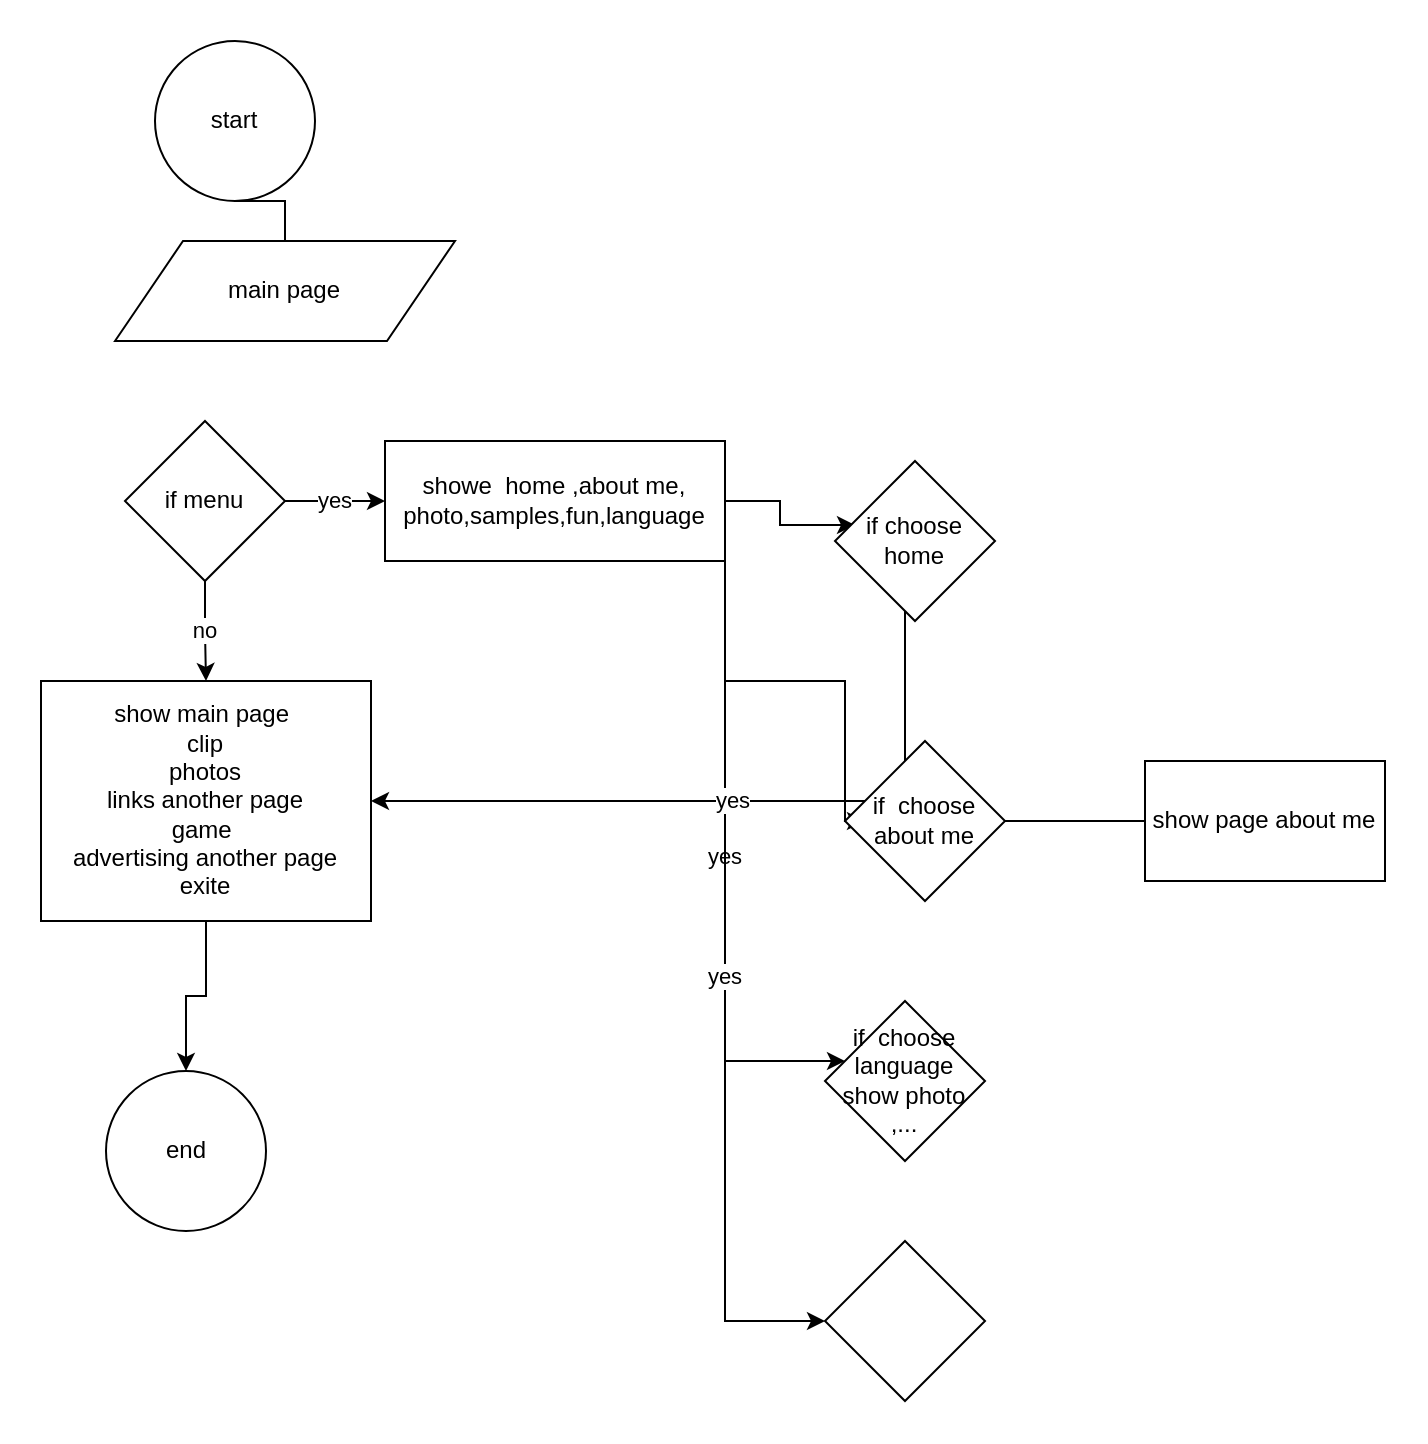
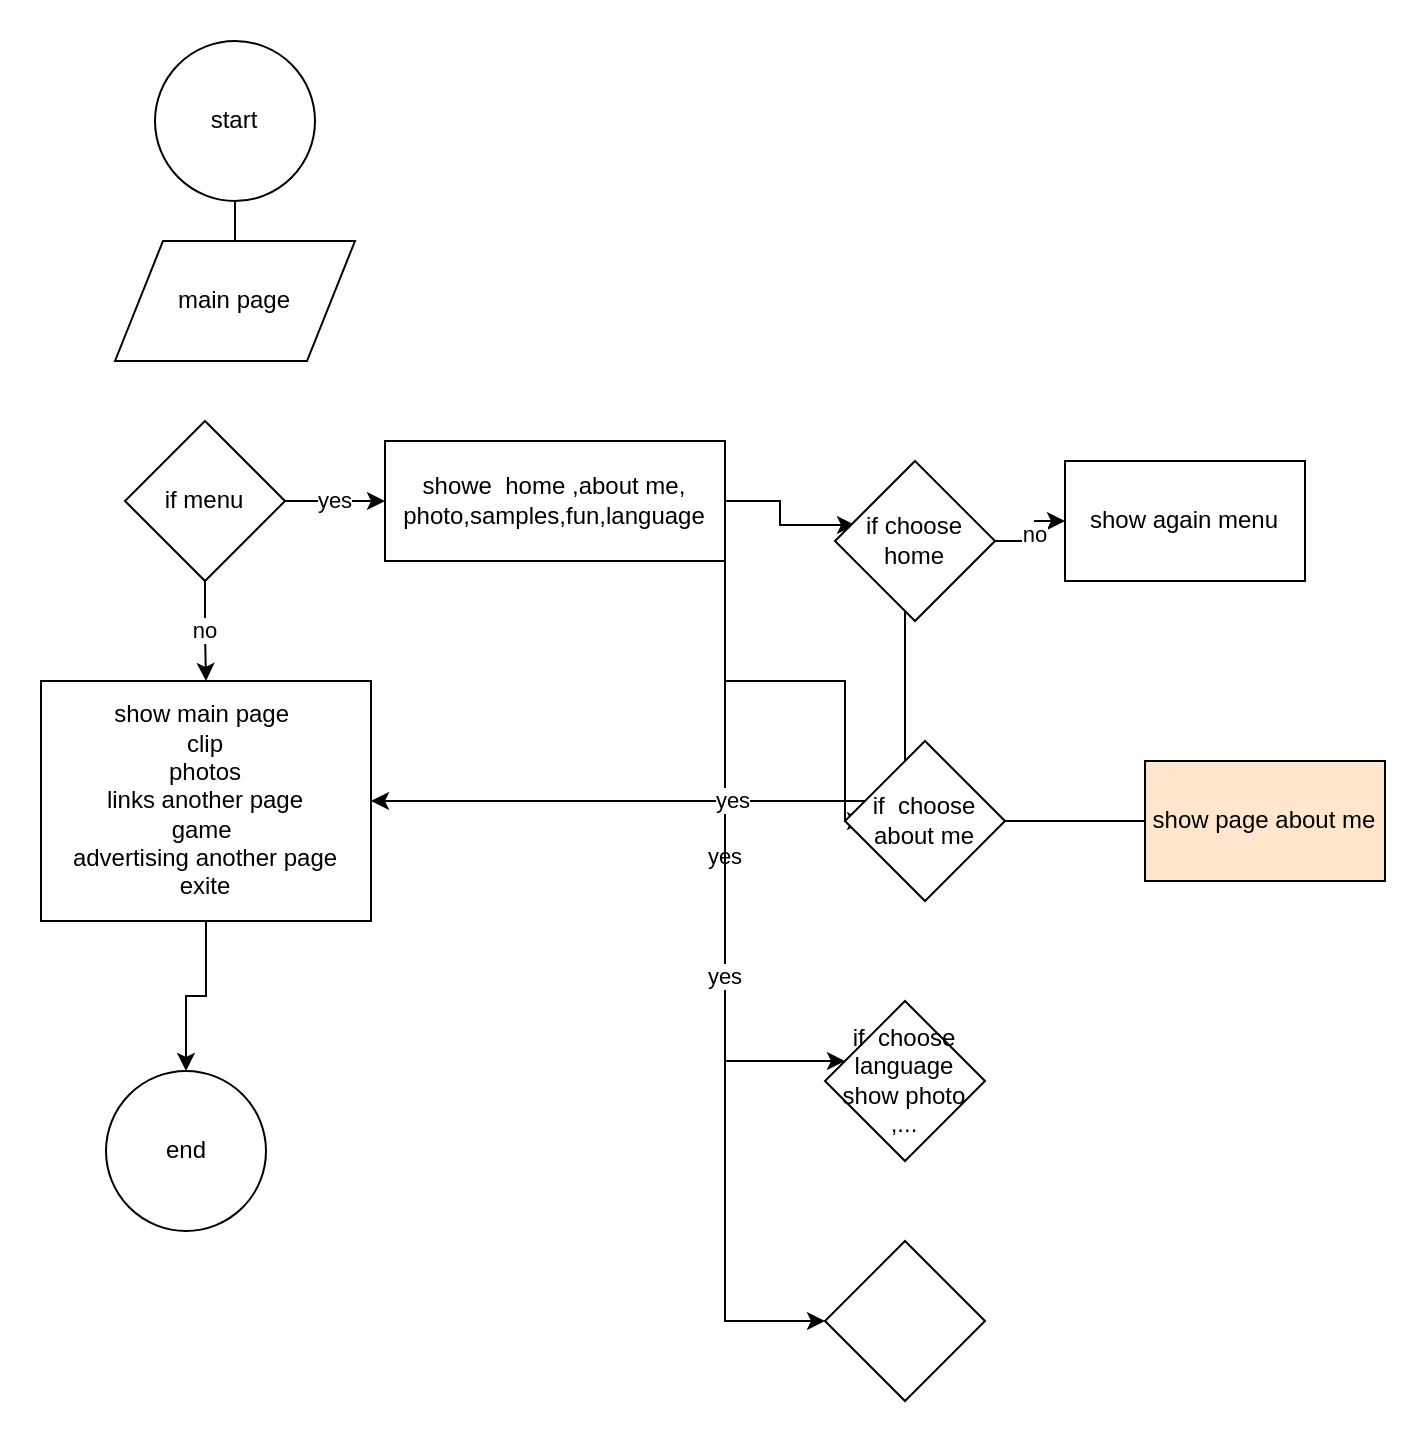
- <mxCell id="4" value="main page" style="shape=parallelogram;perimeter=parallelogramPerimeter;whiteSpace=wrap;html=1;" vertex="1" parent="1"><mxGeometry x="57" y="120" width="170" height="50" as="geometry" /></mxCell>
+ <mxCell id="4" value="main page" style="shape=parallelogram;perimeter=parallelogramPerimeter;whiteSpace=wrap;html=1;" vertex="1" parent="1"><mxGeometry x="57" y="120" width="120" height="60" as="geometry" /></mxCell>
+ <mxCell id="19" value="show again menu" style="rounded=0;whiteSpace=wrap;html=1;" vertex="1" parent="1"><mxGeometry x="532" y="230" width="120" height="60" as="geometry" /></mxCell>
+ <mxCell id="17" value="no" style="edgeStyle=orthogonalEdgeStyle;rounded=0;orthogonalLoop=1;jettySize=auto;html=1;exitX=1;exitY=0.5;exitDx=0;exitDy=0;" edge="1" parent="1" source="18" target="19"><mxGeometry relative="1" as="geometry"><mxPoint x="542" y="260" as="targetPoint" /></mxGeometry></mxCell>
- <mxCell id="22" value="show page about me" style="rounded=0;whiteSpace=wrap;html=1;" vertex="1" parent="1"><mxGeometry x="572" y="380" width="120" height="60" as="geometry" /></mxCell>
+ <mxCell id="22" value="show page about me" style="rounded=0;whiteSpace=wrap;html=1;fillColor=#ffe6cc;" vertex="1" parent="1"><mxGeometry x="572" y="380" width="120" height="60" as="geometry" /></mxCell>
